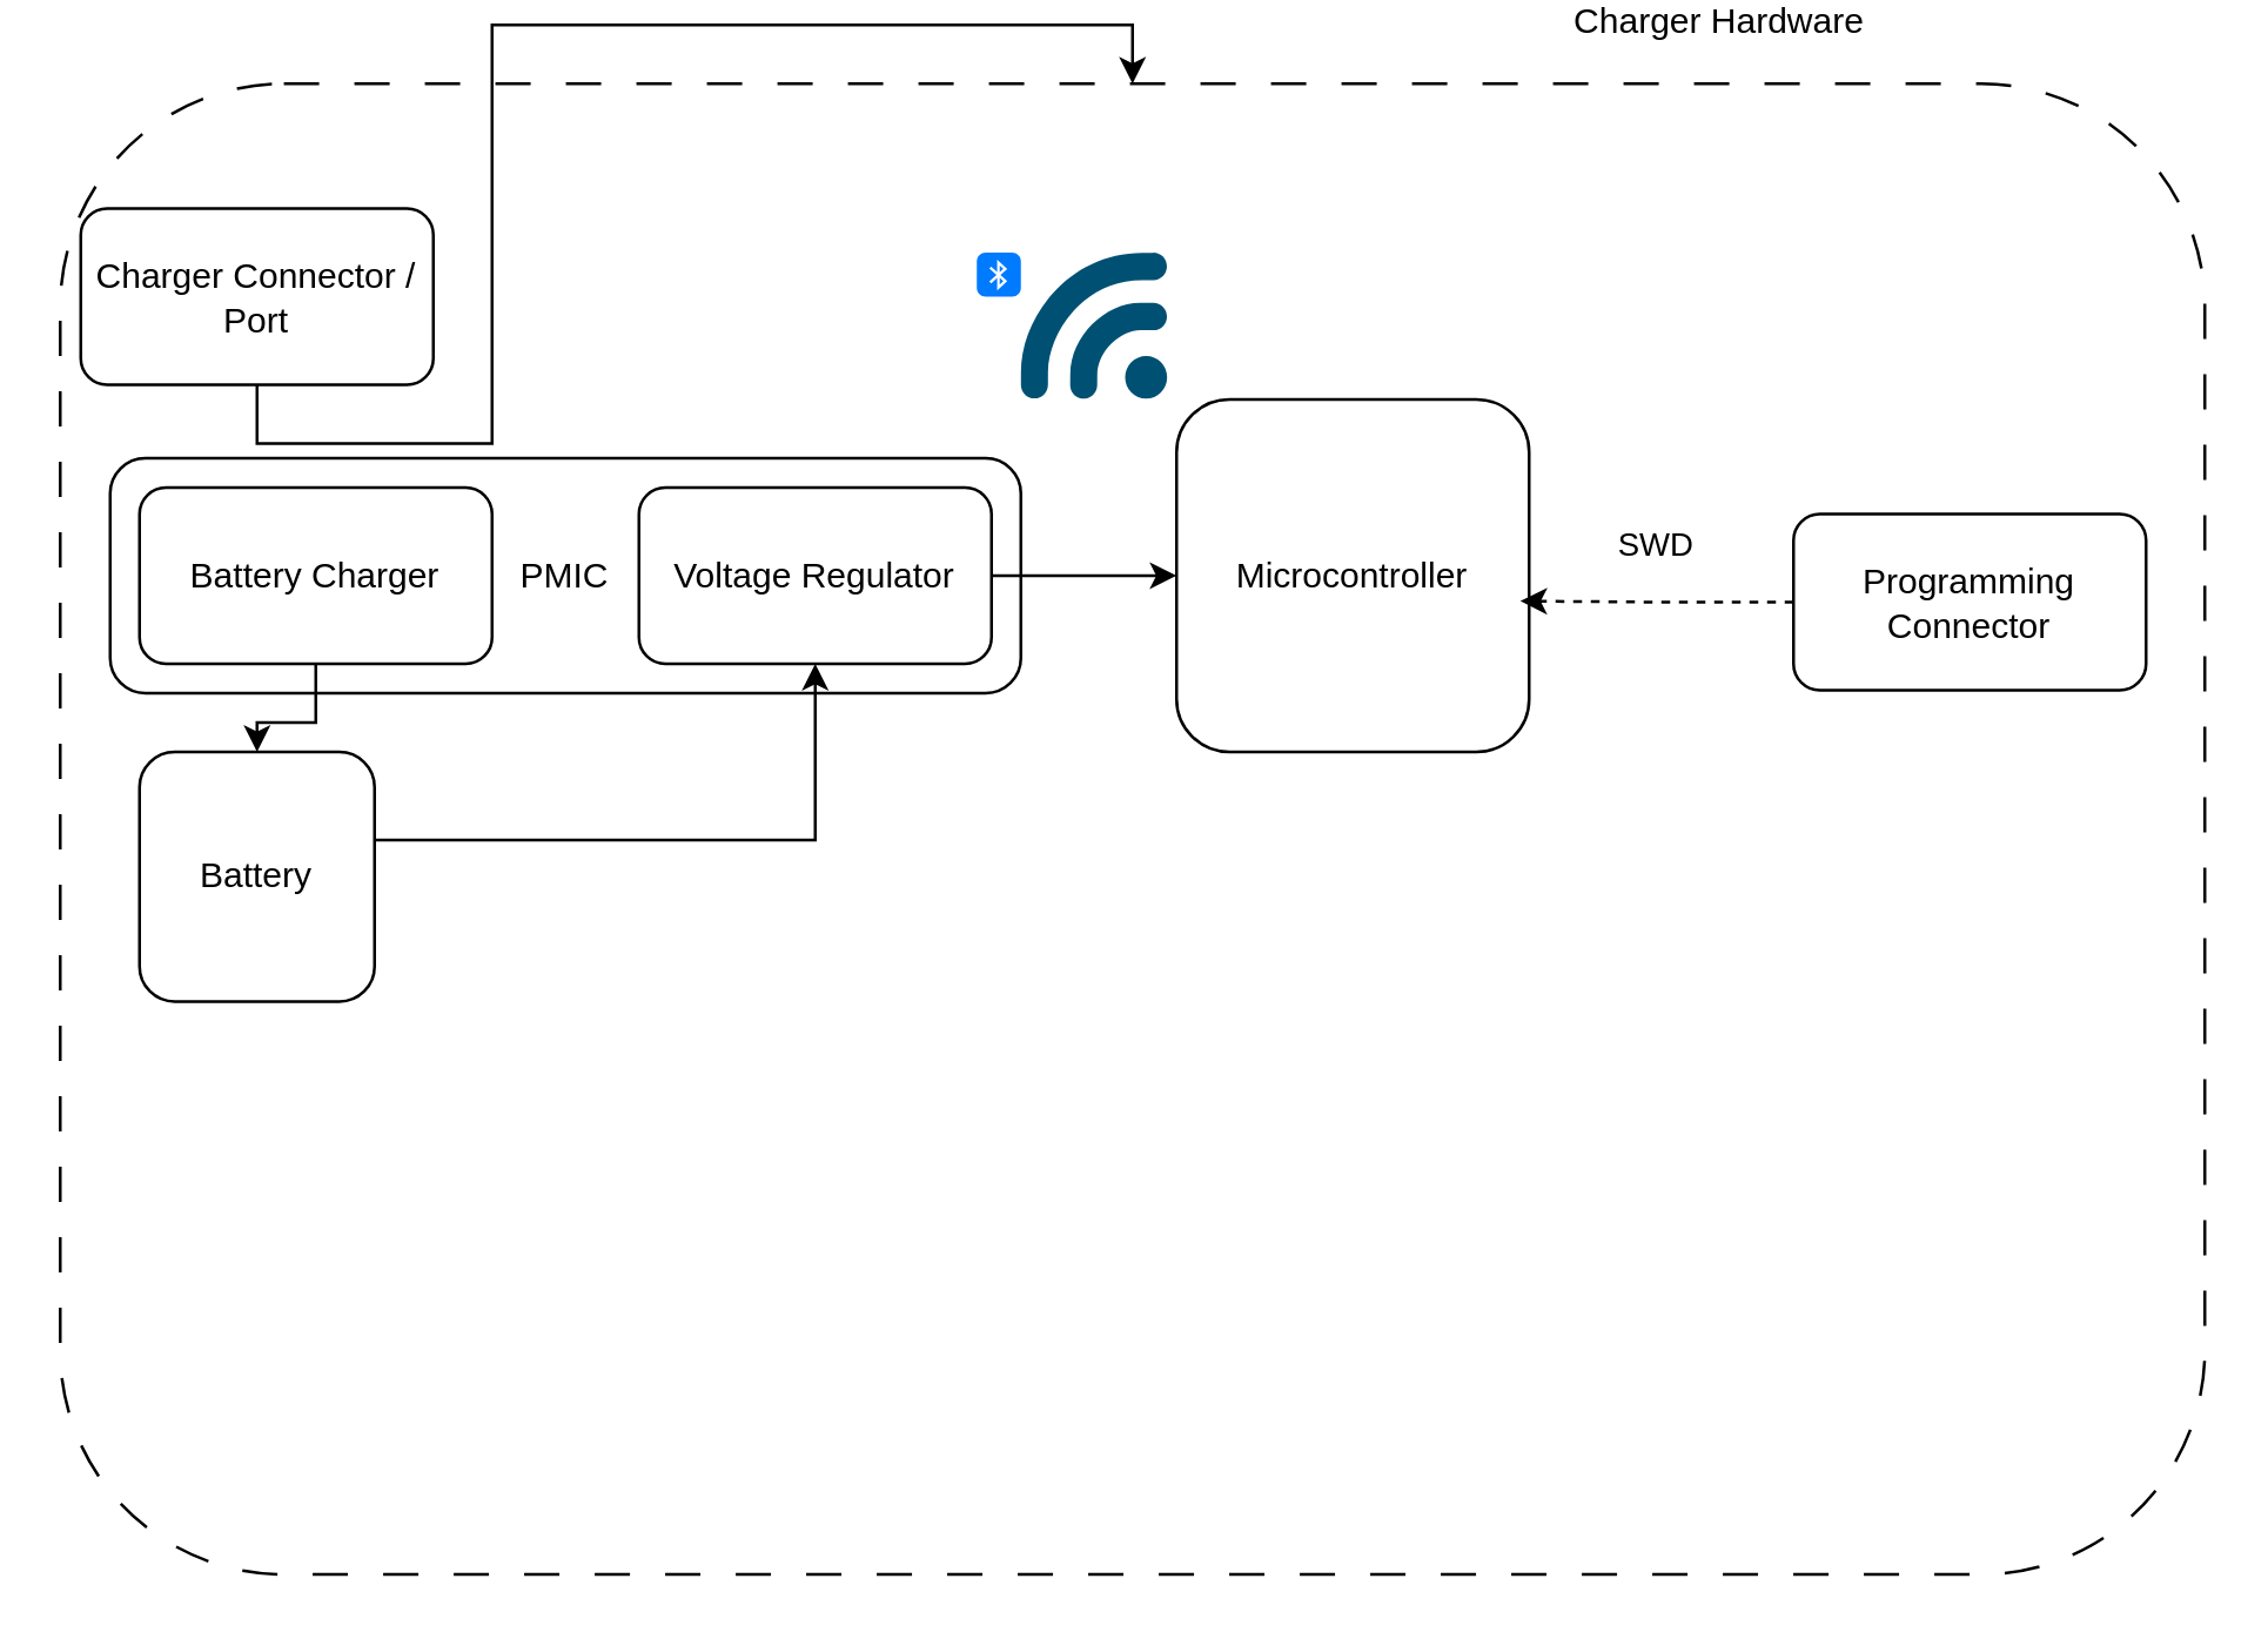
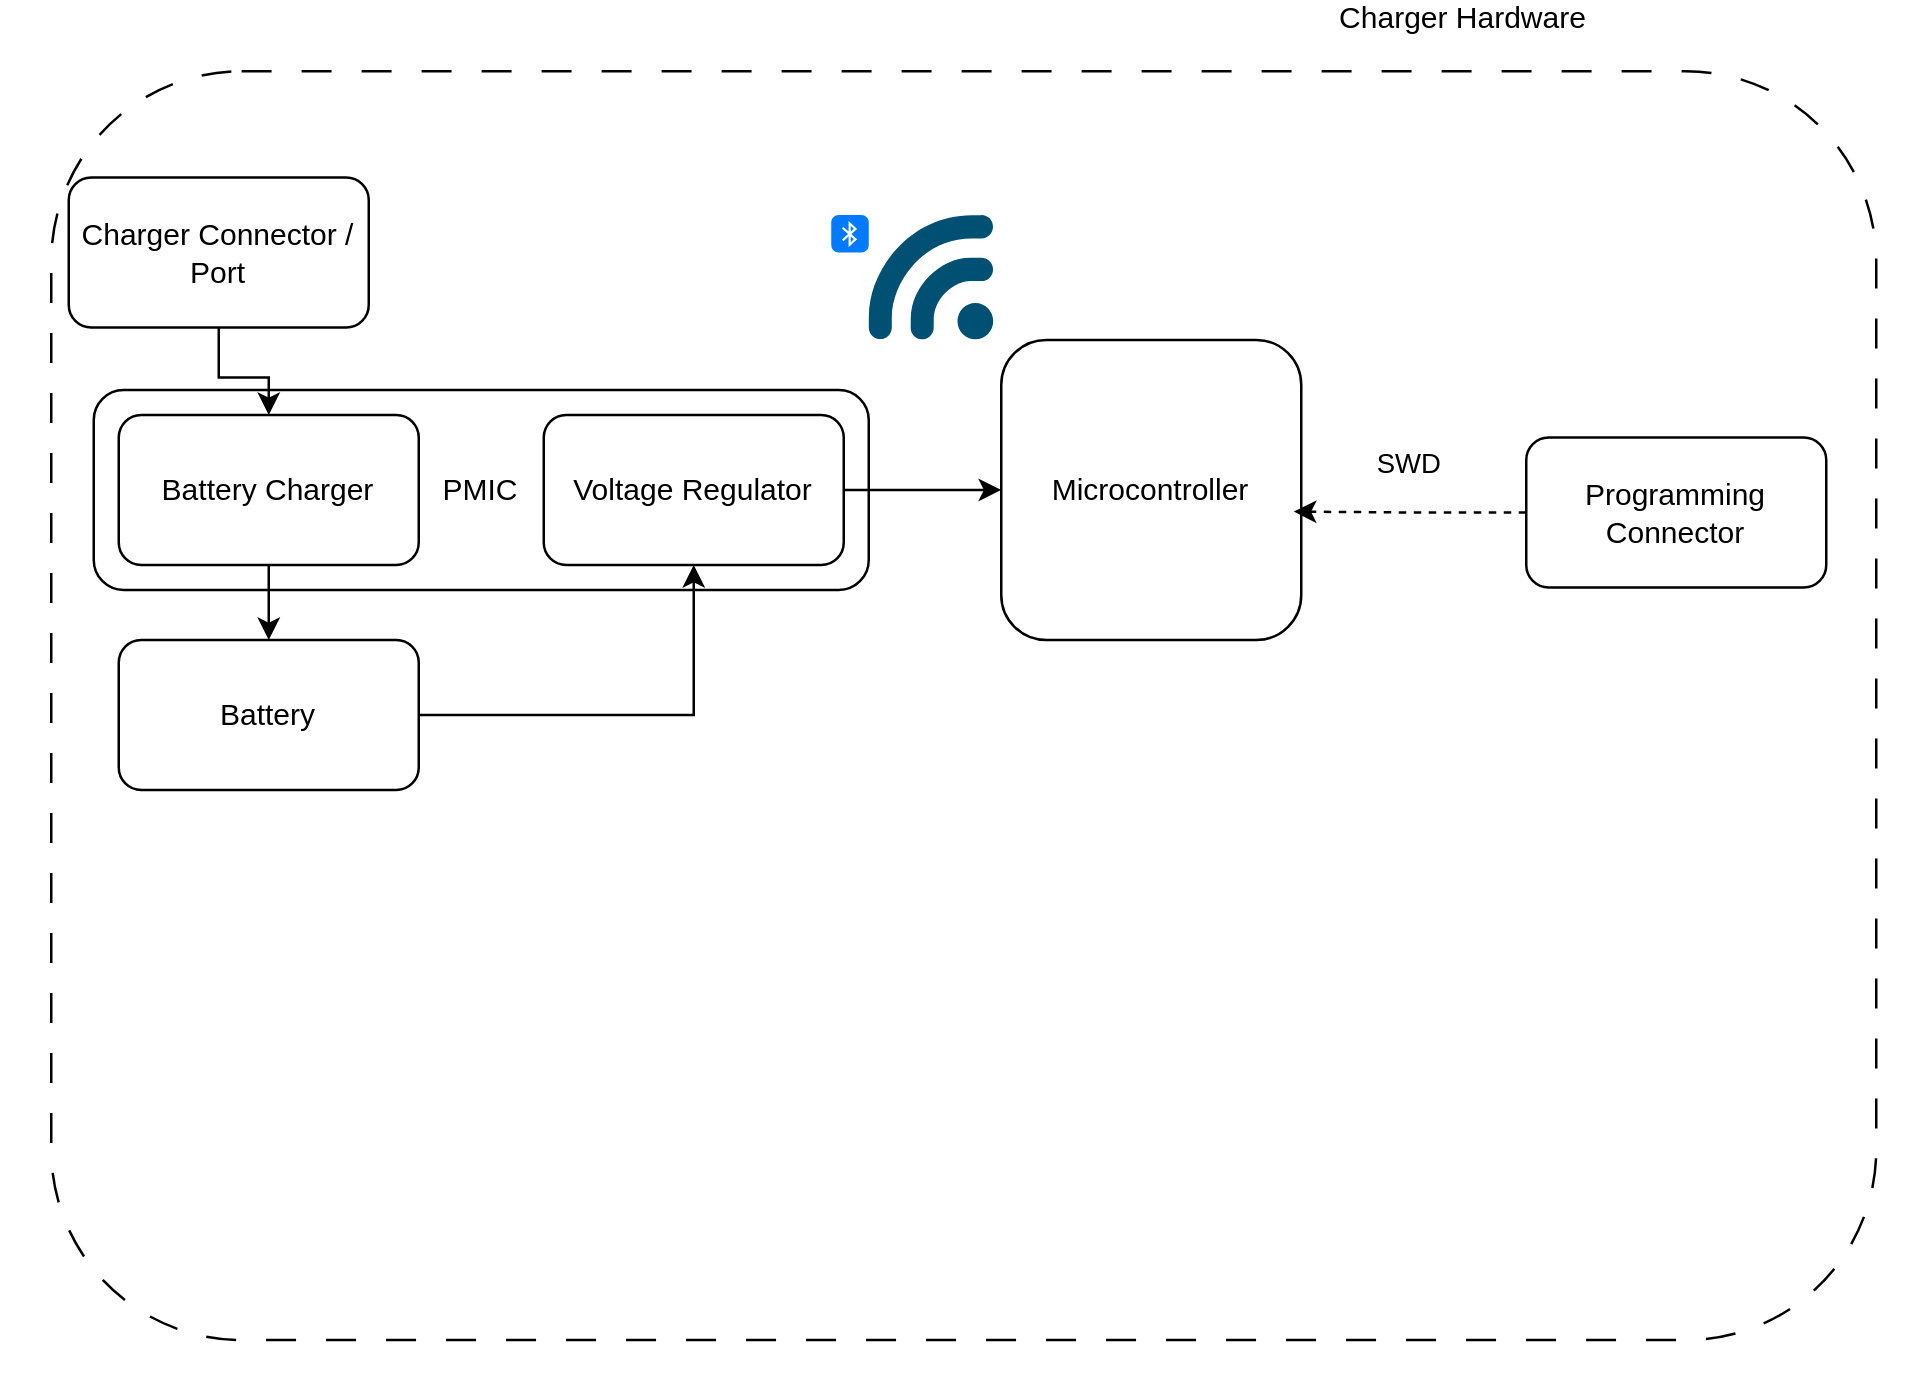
- <mxCell id="14" style="edgeStyle=orthogonalEdgeStyle;rounded=0;orthogonalLoop=1;jettySize=auto;html=1;" edge="1" parent="1" source="15" target="3"><mxGeometry relative="1" as="geometry" /></mxCell>
+ <mxCell id="14" style="edgeStyle=orthogonalEdgeStyle;rounded=0;orthogonalLoop=1;jettySize=auto;html=1;" edge="1" parent="1" source="15" target="13"><mxGeometry relative="1" as="geometry" /></mxCell>
- <mxCell id="11" value="Battery" style="rounded=1;whiteSpace=wrap;html=1;" vertex="1" parent="1"><mxGeometry x="47" y="247.5" width="80" height="85" as="geometry" /></mxCell>
+ <mxCell id="11" value="Battery" style="rounded=1;whiteSpace=wrap;html=1;" vertex="1" parent="1"><mxGeometry x="47" y="247.5" width="120" height="60" as="geometry" /></mxCell>
